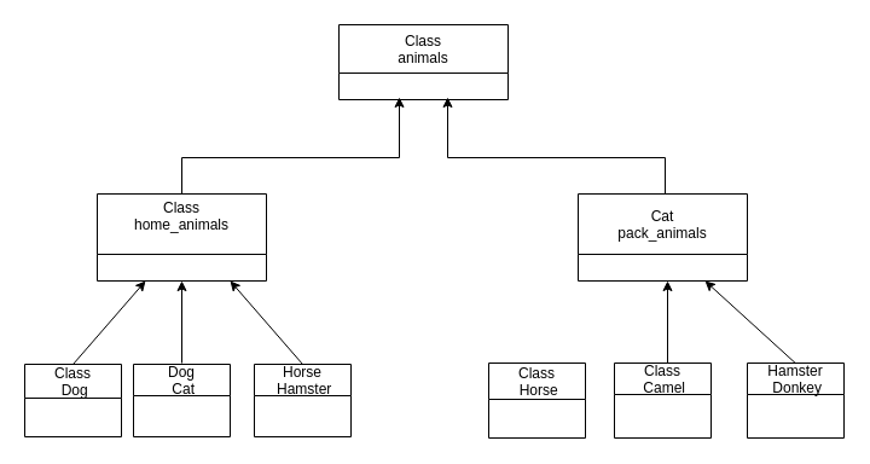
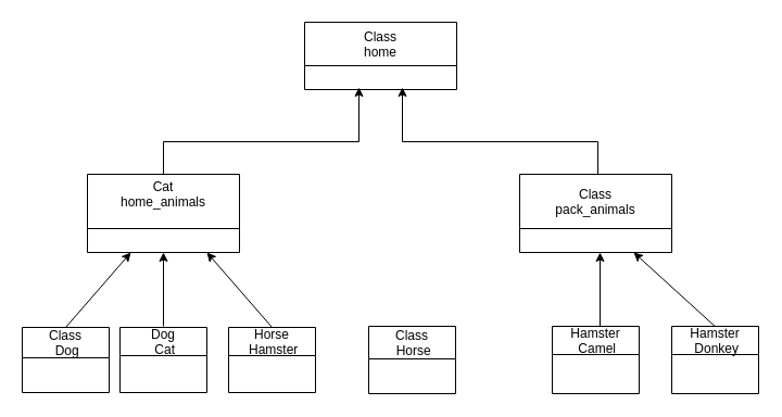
- <mxCell id="2" value="Class &#10;animals" style="swimlane;fontStyle=0;childLayout=stackLayout;horizontal=1;startSize=40;fillColor=none;horizontalStack=0;resizeParent=1;resizeParentMax=0;resizeLast=0;collapsible=1;marginBottom=0;" parent="1" vertex="1"><mxGeometry x="280" y="20" width="140" height="62" as="geometry" /></mxCell>
+ <mxCell id="2" value="Class &#10;home" style="swimlane;fontStyle=0;childLayout=stackLayout;horizontal=1;startSize=40;fillColor=none;horizontalStack=0;resizeParent=1;resizeParentMax=0;resizeLast=0;collapsible=1;marginBottom=0;" parent="1" vertex="1"><mxGeometry x="280" y="20" width="140" height="62" as="geometry" /></mxCell>
- <mxCell id="3" value="Class &#10;home_animals&#10;" style="swimlane;fontStyle=0;childLayout=stackLayout;horizontal=1;startSize=50;fillColor=none;horizontalStack=0;resizeParent=1;resizeParentMax=0;resizeLast=0;collapsible=1;marginBottom=0;" parent="1" vertex="1"><mxGeometry x="80" y="160" width="140" height="72" as="geometry" /></mxCell>
+ <mxCell id="3" value="Cat &#10;home_animals&#10;" style="swimlane;fontStyle=0;childLayout=stackLayout;horizontal=1;startSize=50;fillColor=none;horizontalStack=0;resizeParent=1;resizeParentMax=0;resizeLast=0;collapsible=1;marginBottom=0;" parent="1" vertex="1"><mxGeometry x="80" y="160" width="140" height="72" as="geometry" /></mxCell>
- <mxCell id="4" value="Cat&#10;pack_animals" style="swimlane;fontStyle=0;childLayout=stackLayout;horizontal=1;startSize=50;fillColor=none;horizontalStack=0;resizeParent=1;resizeParentMax=0;resizeLast=0;collapsible=1;marginBottom=0;" parent="1" vertex="1"><mxGeometry x="478" y="160" width="140" height="72" as="geometry" /></mxCell>
+ <mxCell id="4" value="Class&#10;pack_animals" style="swimlane;fontStyle=0;childLayout=stackLayout;horizontal=1;startSize=50;fillColor=none;horizontalStack=0;resizeParent=1;resizeParentMax=0;resizeLast=0;collapsible=1;marginBottom=0;" parent="1" vertex="1"><mxGeometry x="478" y="160" width="140" height="72" as="geometry" /></mxCell>
- <mxCell id="8" value="Class&#10; Camel" style="swimlane;fontStyle=0;childLayout=stackLayout;horizontal=1;startSize=26;fillColor=none;horizontalStack=0;resizeParent=1;resizeParentMax=0;resizeLast=0;collapsible=1;marginBottom=0;" parent="1" vertex="1"><mxGeometry x="508" y="300" width="80" height="62" as="geometry" /></mxCell>
+ <mxCell id="8" value="Hamster&#10; Camel" style="swimlane;fontStyle=0;childLayout=stackLayout;horizontal=1;startSize=26;fillColor=none;horizontalStack=0;resizeParent=1;resizeParentMax=0;resizeLast=0;collapsible=1;marginBottom=0;" parent="1" vertex="1"><mxGeometry x="508" y="300" width="80" height="62" as="geometry" /></mxCell>
- <mxCell id="10" value="Class&#10; Horse" style="swimlane;fontStyle=0;childLayout=stackLayout;horizontal=1;startSize=30;fillColor=none;horizontalStack=0;resizeParent=1;resizeParentMax=0;resizeLast=0;collapsible=1;marginBottom=0;" parent="1" vertex="1"><mxGeometry x="404" y="300" width="80" height="62" as="geometry" /></mxCell>
+ <mxCell id="10" value="Class&#10; Horse" style="swimlane;fontStyle=0;childLayout=stackLayout;horizontal=1;startSize=30;fillColor=none;horizontalStack=0;resizeParent=1;resizeParentMax=0;resizeLast=0;collapsible=1;marginBottom=0;" parent="1" vertex="1"><mxGeometry x="339" y="300" width="80" height="62" as="geometry" /></mxCell>
